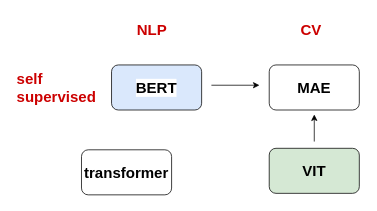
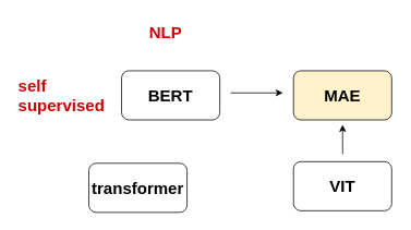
- <mxCell id="5" value="&lt;b style=&quot;border-color: var(--border-color); font-family: Helvetica; font-size: 20px; font-style: normal; font-variant-ligatures: normal; font-variant-caps: normal; letter-spacing: normal; orphans: 2; text-align: center; text-indent: 0px; text-transform: none; widows: 2; word-spacing: 0px; -webkit-text-stroke-width: 0px; text-decoration-thickness: initial; text-decoration-style: initial; text-decoration-color: initial;&quot;&gt;CV&lt;/b&gt;" style="text;whiteSpace=wrap;html=1;labelBackgroundColor=none;fontColor=#CC0000;" vertex="1" parent="1"><mxGeometry x="398" y="20" width="82" height="46" as="geometry" /></mxCell>
- <mxCell id="3" value="&lt;font style=&quot;font-size: 20px;&quot;&gt;&lt;b&gt;BERT&lt;/b&gt;&lt;/font&gt;" style="rounded=1;whiteSpace=wrap;html=1;labelBackgroundColor=default;fillColor=#dae8fc;" vertex="1" parent="1"><mxGeometry x="148" y="86" width="120" height="60" as="geometry" /></mxCell>
+ <mxCell id="3" value="&lt;font style=&quot;font-size: 20px;&quot;&gt;&lt;b&gt;BERT&lt;/b&gt;&lt;/font&gt;" style="rounded=1;whiteSpace=wrap;html=1;labelBackgroundColor=default;" vertex="1" parent="1"><mxGeometry x="148" y="86" width="120" height="60" as="geometry" /></mxCell>
- <mxCell id="6" value="&lt;font style=&quot;font-size: 20px;&quot;&gt;&lt;b&gt;MAE&lt;/b&gt;&lt;/font&gt;" style="rounded=1;whiteSpace=wrap;html=1;labelBackgroundColor=none;" vertex="1" parent="1"><mxGeometry x="358" y="86" width="120" height="60" as="geometry" /></mxCell>
+ <mxCell id="6" value="&lt;font style=&quot;font-size: 20px;&quot;&gt;&lt;b&gt;MAE&lt;/b&gt;&lt;/font&gt;" style="rounded=1;whiteSpace=wrap;html=1;labelBackgroundColor=none;fillColor=#fff2cc;" vertex="1" parent="1"><mxGeometry x="358" y="86" width="120" height="60" as="geometry" /></mxCell>
- <mxCell id="7" value="&lt;font style=&quot;font-size: 20px;&quot;&gt;&lt;b&gt;VIT&lt;/b&gt;&lt;/font&gt;" style="rounded=1;whiteSpace=wrap;html=1;fillColor=#d5e8d4;" vertex="1" parent="1"><mxGeometry x="358" y="197" width="120" height="60" as="geometry" /></mxCell>
+ <mxCell id="7" value="&lt;font style=&quot;font-size: 20px;&quot;&gt;&lt;b&gt;VIT&lt;/b&gt;&lt;/font&gt;" style="rounded=1;whiteSpace=wrap;html=1;" vertex="1" parent="1"><mxGeometry x="358" y="197" width="120" height="60" as="geometry" /></mxCell>
